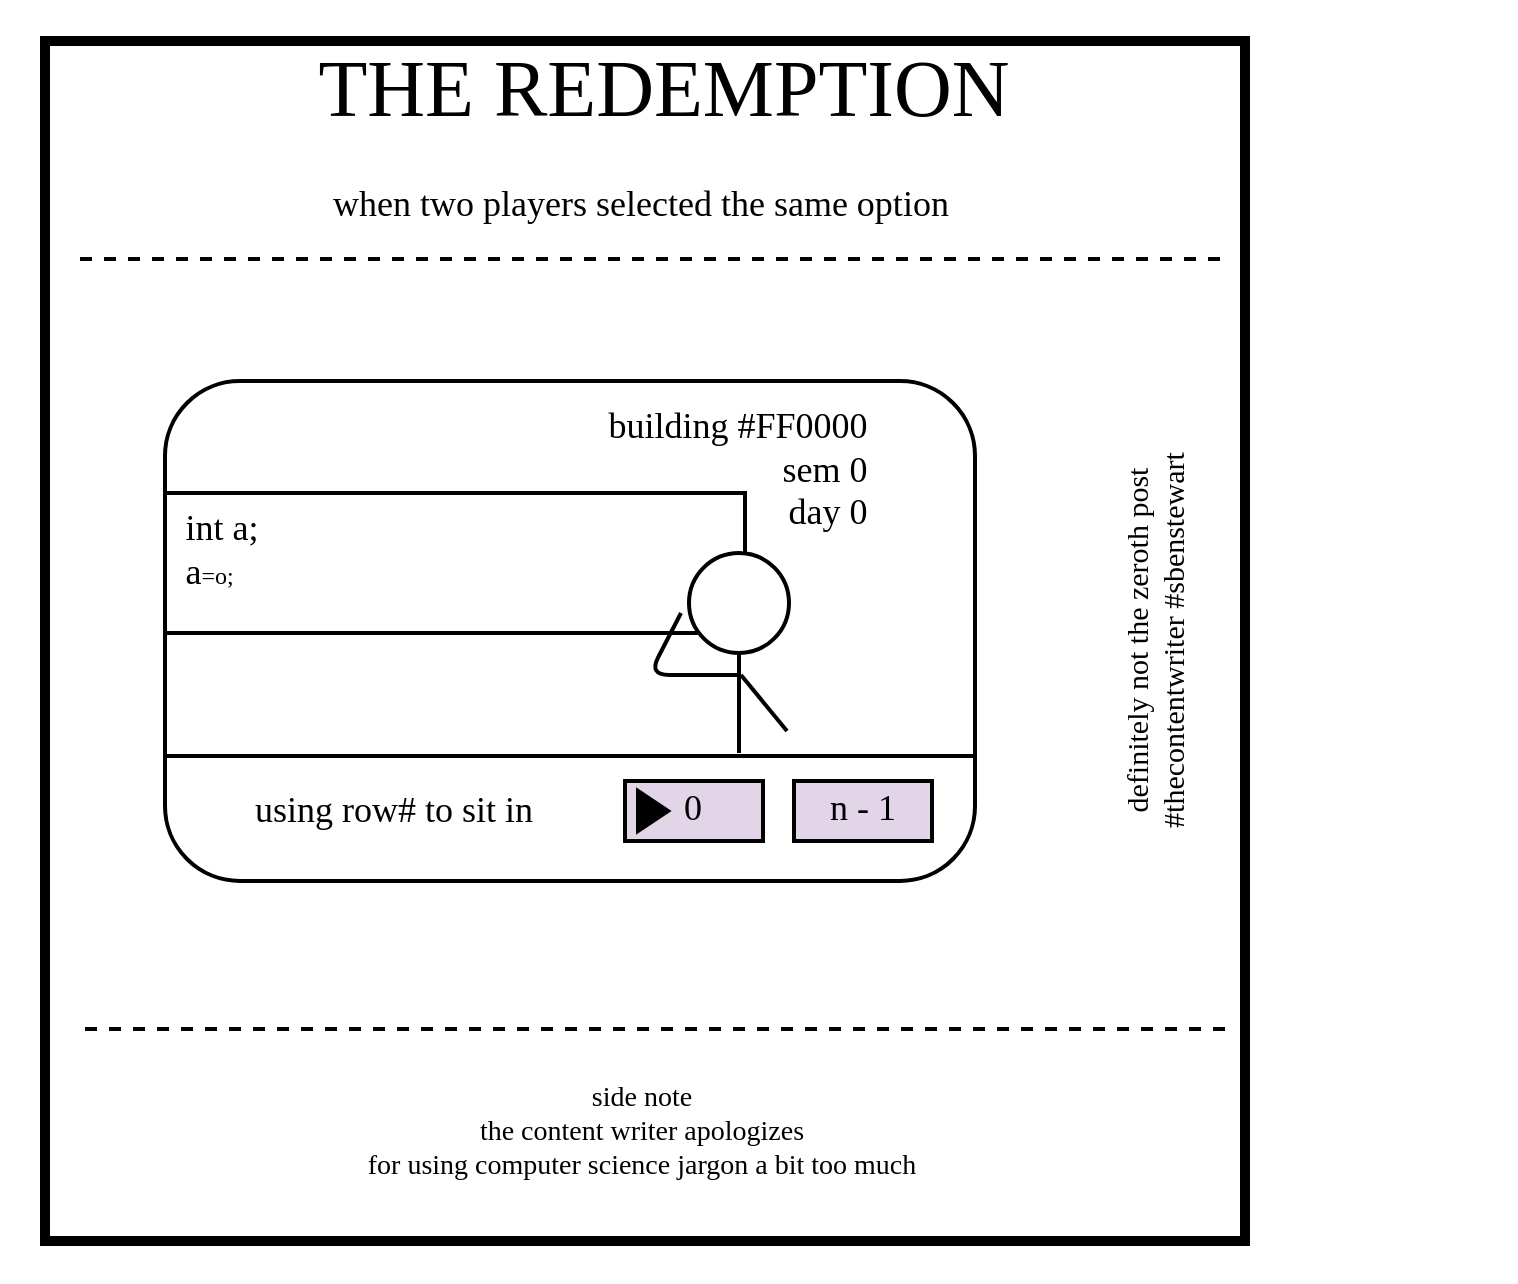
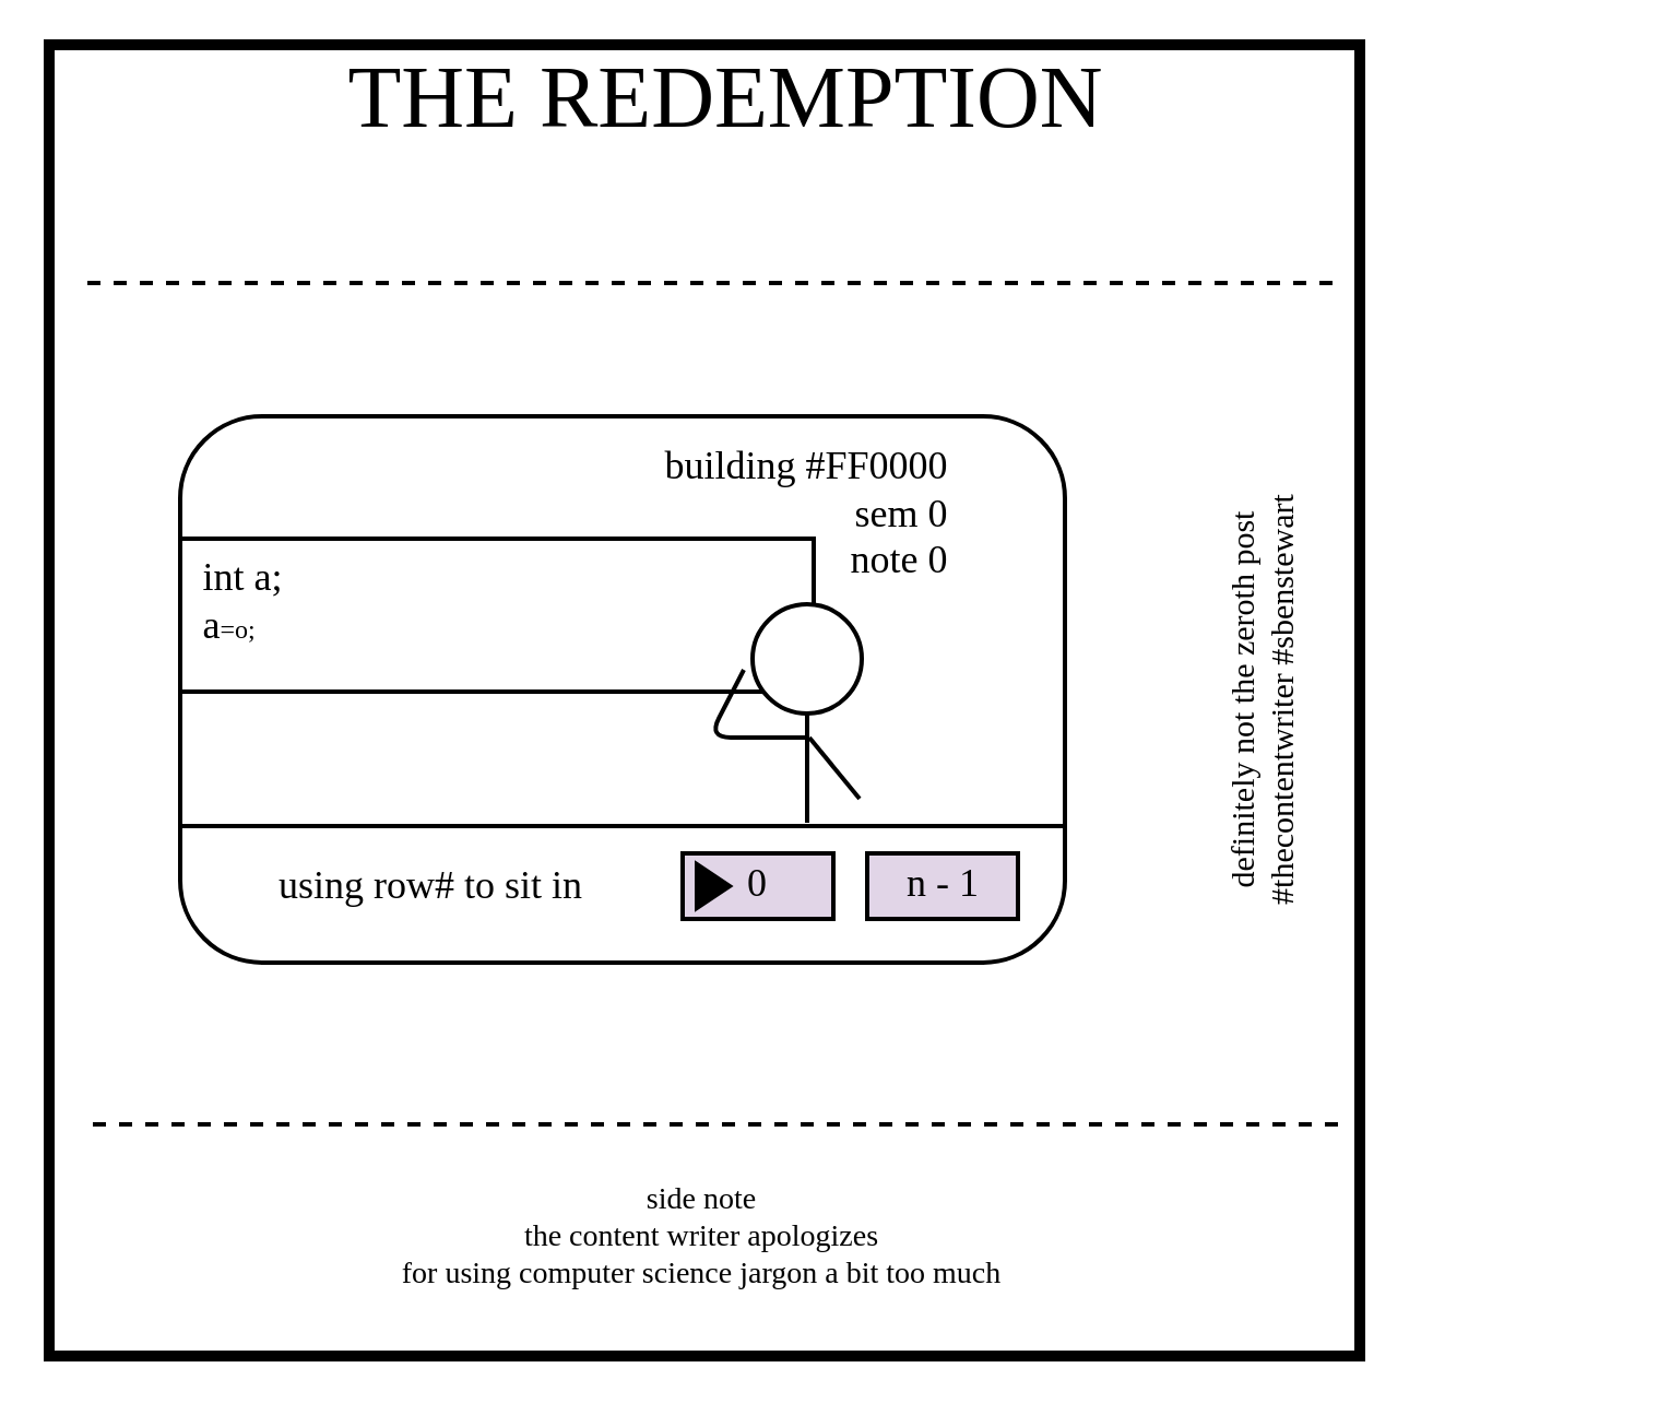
- <mxCell id="6" value="&lt;font&gt;&lt;span style=&quot;font-size: 18px&quot;&gt;when two players selected the same option&lt;/span&gt;&lt;br&gt;&lt;/font&gt;" style="text;html=1;strokeColor=none;fillColor=none;align=center;verticalAlign=middle;whiteSpace=wrap;rounded=0;fontFamily=xkcd;" parent="1" vertex="1"><mxGeometry x="61.25" y="92" width="518.5" height="20" as="geometry" /></mxCell>
- <mxCell id="16" value="&lt;div style=&quot;text-align: right&quot;&gt;&lt;span style=&quot;font-size: 18px&quot;&gt;building&amp;nbsp;&lt;/span&gt;&lt;span style=&quot;font-size: 18px&quot;&gt;#FF0000&lt;/span&gt;&lt;/div&gt;&lt;div style=&quot;text-align: right&quot;&gt;&lt;span style=&quot;font-size: 18px&quot;&gt;sem 0&lt;/span&gt;&lt;/div&gt;&lt;font&gt;&lt;span style=&quot;font-size: 18px&quot;&gt;&lt;div style=&quot;text-align: right&quot;&gt;&lt;span&gt;day 0&lt;/span&gt;&lt;/div&gt;&lt;/span&gt;&lt;/font&gt;" style="text;html=1;strokeColor=none;fillColor=none;align=center;verticalAlign=middle;whiteSpace=wrap;rounded=0;fontFamily=xkcd;" vertex="1" parent="1"><mxGeometry x="267.25" y="200" width="203.5" height="70" as="geometry" /></mxCell>
+ <mxCell id="16" value="&lt;div style=&quot;text-align: right&quot;&gt;&lt;span style=&quot;font-size: 18px&quot;&gt;building&amp;nbsp;&lt;/span&gt;&lt;span style=&quot;font-size: 18px&quot;&gt;#FF0000&lt;/span&gt;&lt;/div&gt;&lt;div style=&quot;text-align: right&quot;&gt;&lt;span style=&quot;font-size: 18px&quot;&gt;sem 0&lt;/span&gt;&lt;/div&gt;&lt;font&gt;&lt;span style=&quot;font-size: 18px&quot;&gt;&lt;div style=&quot;text-align: right&quot;&gt;&lt;span&gt;note 0&lt;/span&gt;&lt;/div&gt;&lt;/span&gt;&lt;/font&gt;" style="text;html=1;strokeColor=none;fillColor=none;align=center;verticalAlign=middle;whiteSpace=wrap;rounded=0;fontFamily=xkcd;" vertex="1" parent="1"><mxGeometry x="267.25" y="200" width="203.5" height="70" as="geometry" /></mxCell>
